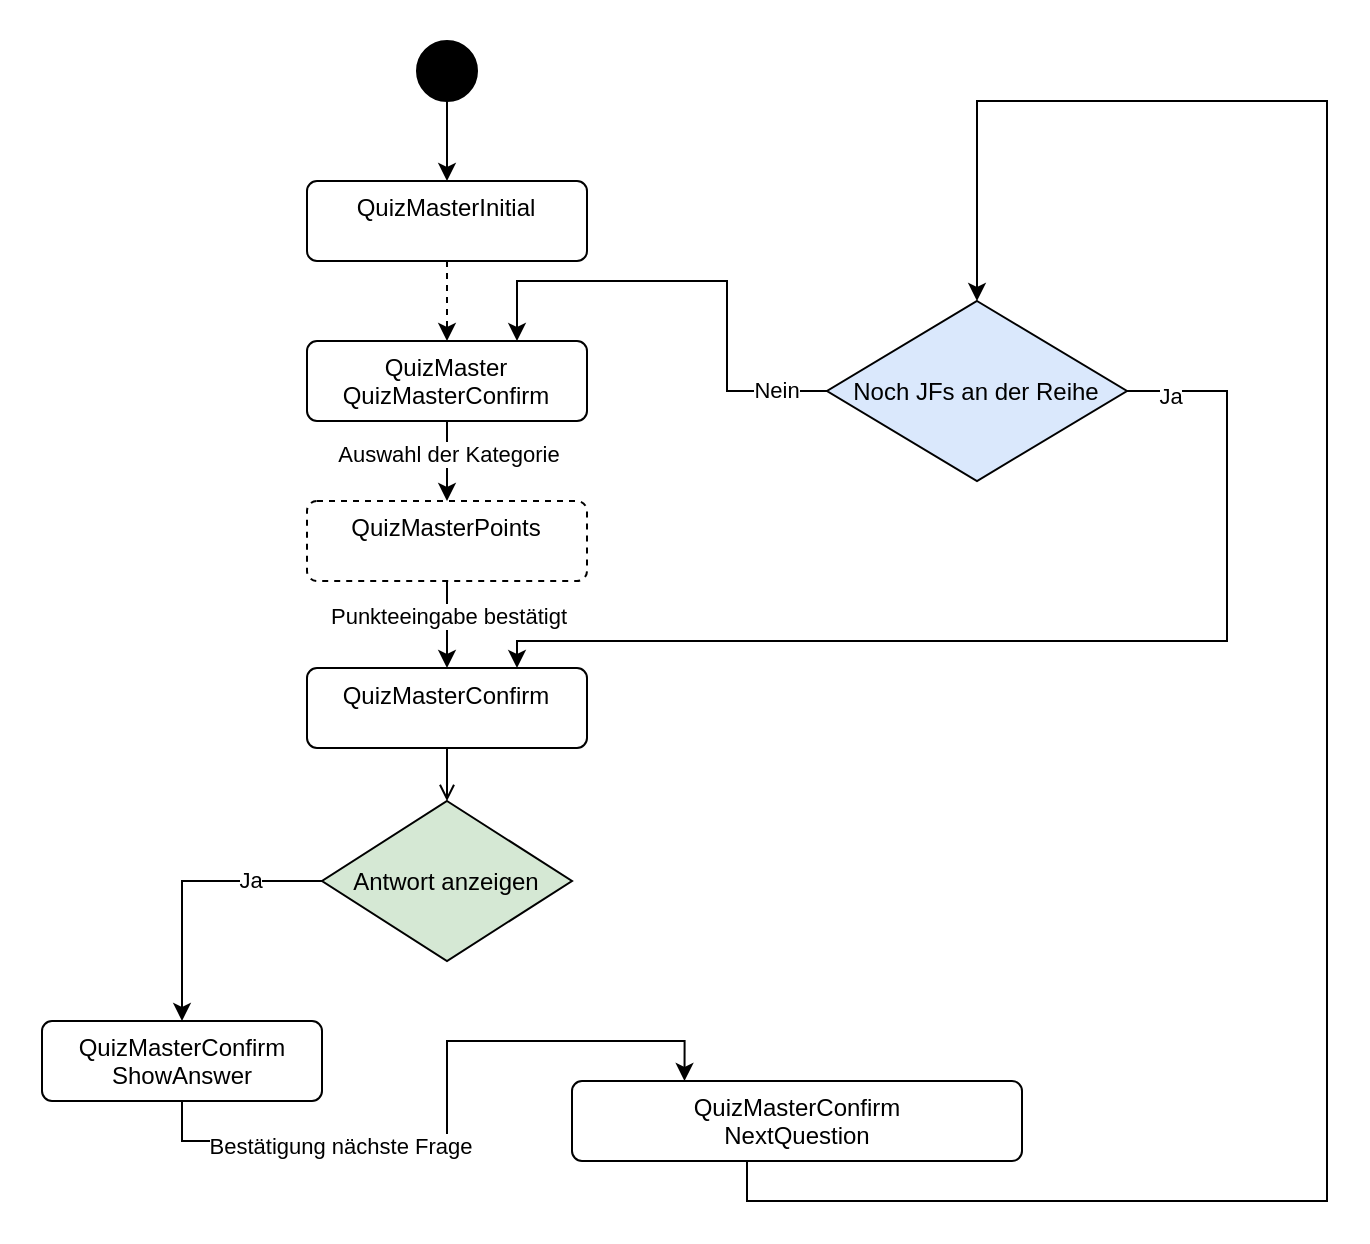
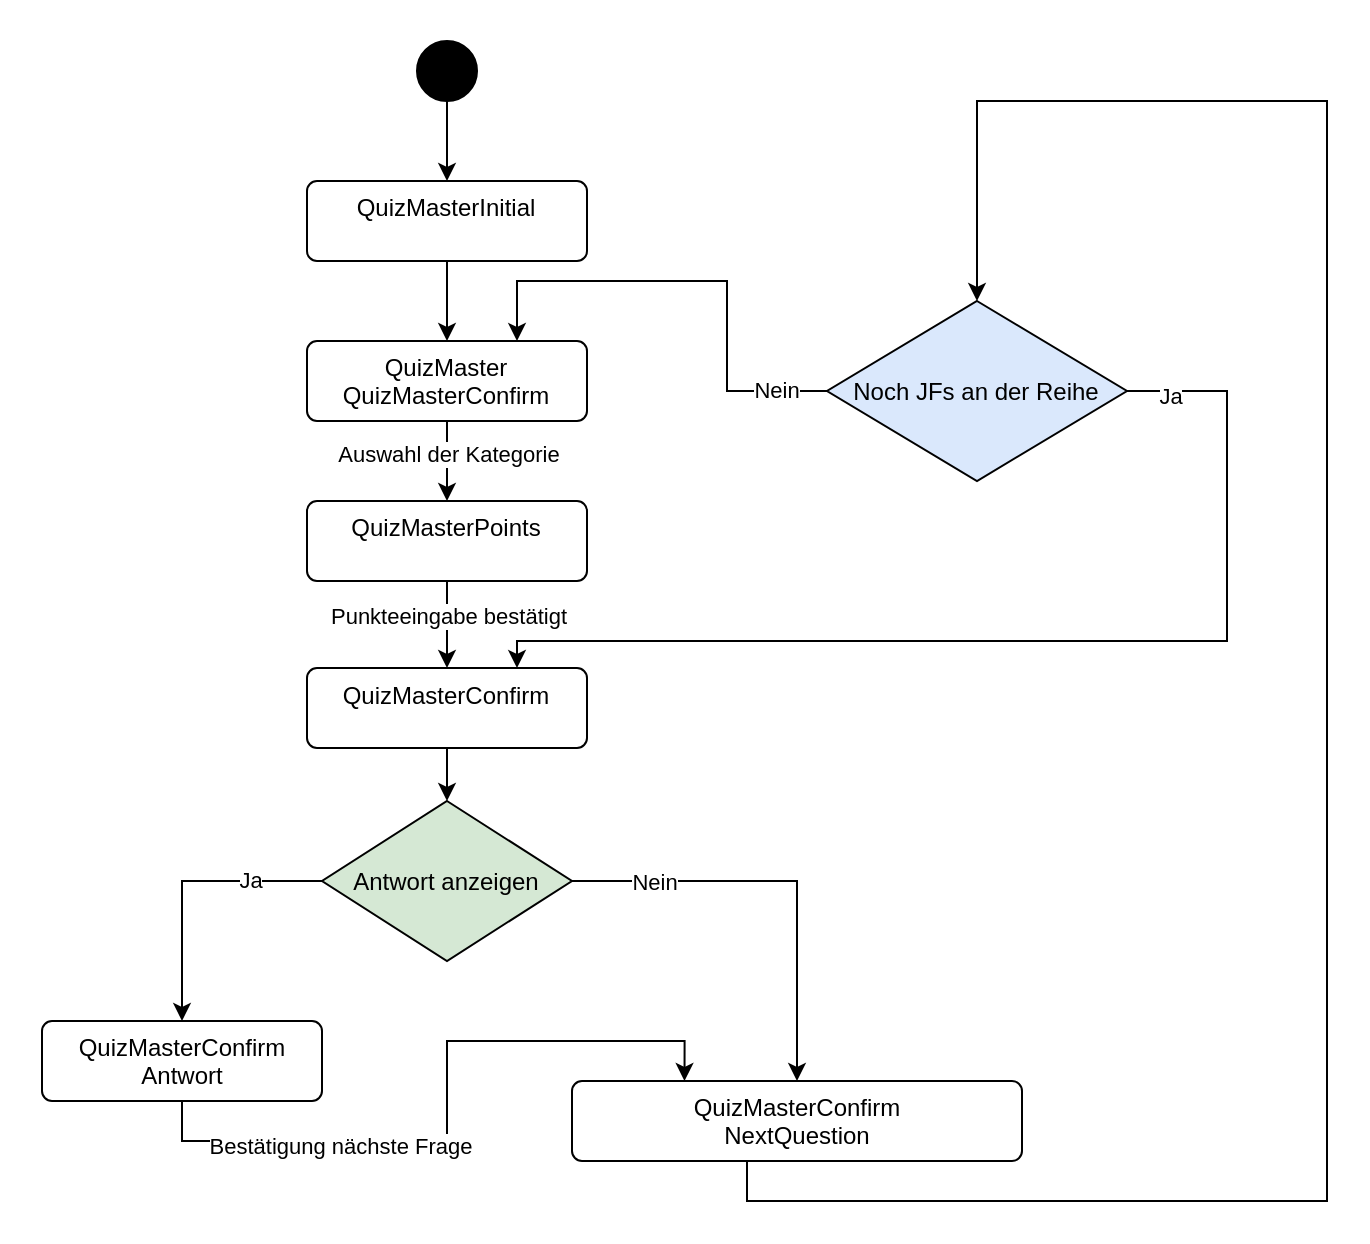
- <mxCell id="4" style="edgeStyle=orthogonalEdgeStyle;rounded=0;orthogonalLoop=1;jettySize=auto;html=1;exitX=0.5;exitY=1;exitDx=0;exitDy=0;entryX=0.5;entryY=0;entryDx=0;entryDy=0;dashed=1;" edge="1" parent="1" source="5" target="13"><mxGeometry relative="1" as="geometry" /></mxCell>
+ <mxCell id="4" style="edgeStyle=orthogonalEdgeStyle;rounded=0;orthogonalLoop=1;jettySize=auto;html=1;exitX=0.5;exitY=1;exitDx=0;exitDy=0;entryX=0.5;entryY=0;entryDx=0;entryDy=0;" edge="1" parent="1" source="5" target="13"><mxGeometry relative="1" as="geometry" /></mxCell>
- <mxCell id="10" value="QuizMasterPoints" style="html=1;align=center;verticalAlign=top;rounded=1;absoluteArcSize=1;arcSize=10;dashed=1;whiteSpace=wrap;" vertex="1" parent="1"><mxGeometry x="153" y="250" width="140" height="40" as="geometry" /></mxCell>
+ <mxCell id="10" value="QuizMasterPoints" style="html=1;align=center;verticalAlign=top;rounded=1;absoluteArcSize=1;arcSize=10;dashed=0;whiteSpace=wrap;" vertex="1" parent="1"><mxGeometry x="153" y="250" width="140" height="40" as="geometry" /></mxCell>
- <mxCell id="6" style="edgeStyle=orthogonalEdgeStyle;rounded=0;orthogonalLoop=1;jettySize=auto;html=1;exitX=0.5;exitY=1;exitDx=0;exitDy=0;entryX=0.5;entryY=0;entryDx=0;entryDy=0;endArrow=open;" edge="1" parent="1" source="7" target="23"><mxGeometry relative="1" as="geometry" /></mxCell>
+ <mxCell id="6" style="edgeStyle=orthogonalEdgeStyle;rounded=0;orthogonalLoop=1;jettySize=auto;html=1;exitX=0.5;exitY=1;exitDx=0;exitDy=0;entryX=0.5;entryY=0;entryDx=0;entryDy=0;" edge="1" parent="1" source="7" target="23"><mxGeometry relative="1" as="geometry" /></mxCell>
+ <mxCell id="19" style="edgeStyle=orthogonalEdgeStyle;rounded=0;orthogonalLoop=1;jettySize=auto;html=1;exitX=1;exitY=0.5;exitDx=0;exitDy=0;entryX=0.5;entryY=0;entryDx=0;entryDy=0;" edge="1" parent="1" source="23" target="18"><mxGeometry relative="1" as="geometry" /></mxCell>
+ <mxCell id="20" value="Nein" style="edgeLabel;html=1;align=center;verticalAlign=middle;resizable=0;points=[];" vertex="1" connectable="0" parent="19"><mxGeometry x="-0.725" y="2" relative="1" as="geometry"><mxPoint x="12" y="2" as="offset" /></mxGeometry></mxCell>
- <mxCell id="16" value="QuizMasterConfirm&lt;br&gt;ShowAnswer" style="html=1;align=center;verticalAlign=top;rounded=1;absoluteArcSize=1;arcSize=10;dashed=0;whiteSpace=wrap;" vertex="1" parent="1"><mxGeometry x="20.5" y="510" width="140" height="40" as="geometry" /></mxCell>
+ <mxCell id="16" value="QuizMasterConfirm&lt;br&gt;Antwort" style="html=1;align=center;verticalAlign=top;rounded=1;absoluteArcSize=1;arcSize=10;dashed=0;whiteSpace=wrap;" vertex="1" parent="1"><mxGeometry x="20.5" y="510" width="140" height="40" as="geometry" /></mxCell>
